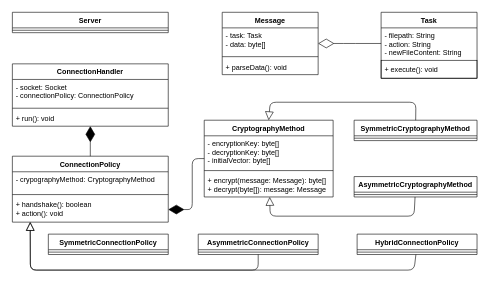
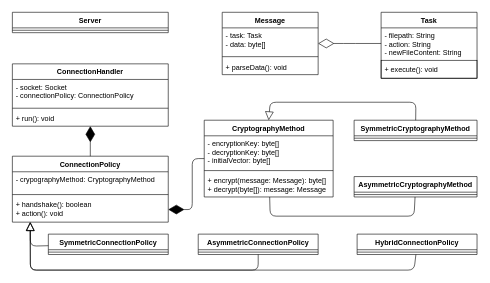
- <mxCell id="38" value="" style="edgeStyle=none;html=1;endSize=12;endArrow=block;endFill=0;" edge="1" parent="1" source="33" target="29"><mxGeometry width="160" relative="1" as="geometry"><mxPoint x="678" y="360" as="sourcePoint" /><mxPoint x="360" y="310" as="targetPoint" /><Array as="points"><mxPoint x="690" y="360" /><mxPoint x="450" y="360" /></Array></mxGeometry></mxCell>
+ <mxCell id="38" value="" style="edgeStyle=none;html=1;endSize=12;endArrow=none;endFill=0;" edge="1" parent="1" source="33" target="29"><mxGeometry width="160" relative="1" as="geometry"><mxPoint x="678" y="360" as="sourcePoint" /><mxPoint x="360" y="310" as="targetPoint" /><Array as="points"><mxPoint x="690" y="360" /><mxPoint x="450" y="360" /></Array></mxGeometry></mxCell>
+ <mxCell id="25" value="" style="edgeStyle=none;html=1;endSize=12;endArrow=block;endFill=0;strokeWidth=1;fontSize=15;entryX=0.115;entryY=1.008;entryDx=0;entryDy=0;entryPerimeter=0;" parent="1" source="14" target="11" edge="1"><mxGeometry width="160" relative="1" as="geometry"><mxPoint x="98" y="472" as="sourcePoint" /><mxPoint x="50" y="371" as="targetPoint" /><Array as="points"><mxPoint x="50" y="410" /></Array></mxGeometry></mxCell>
